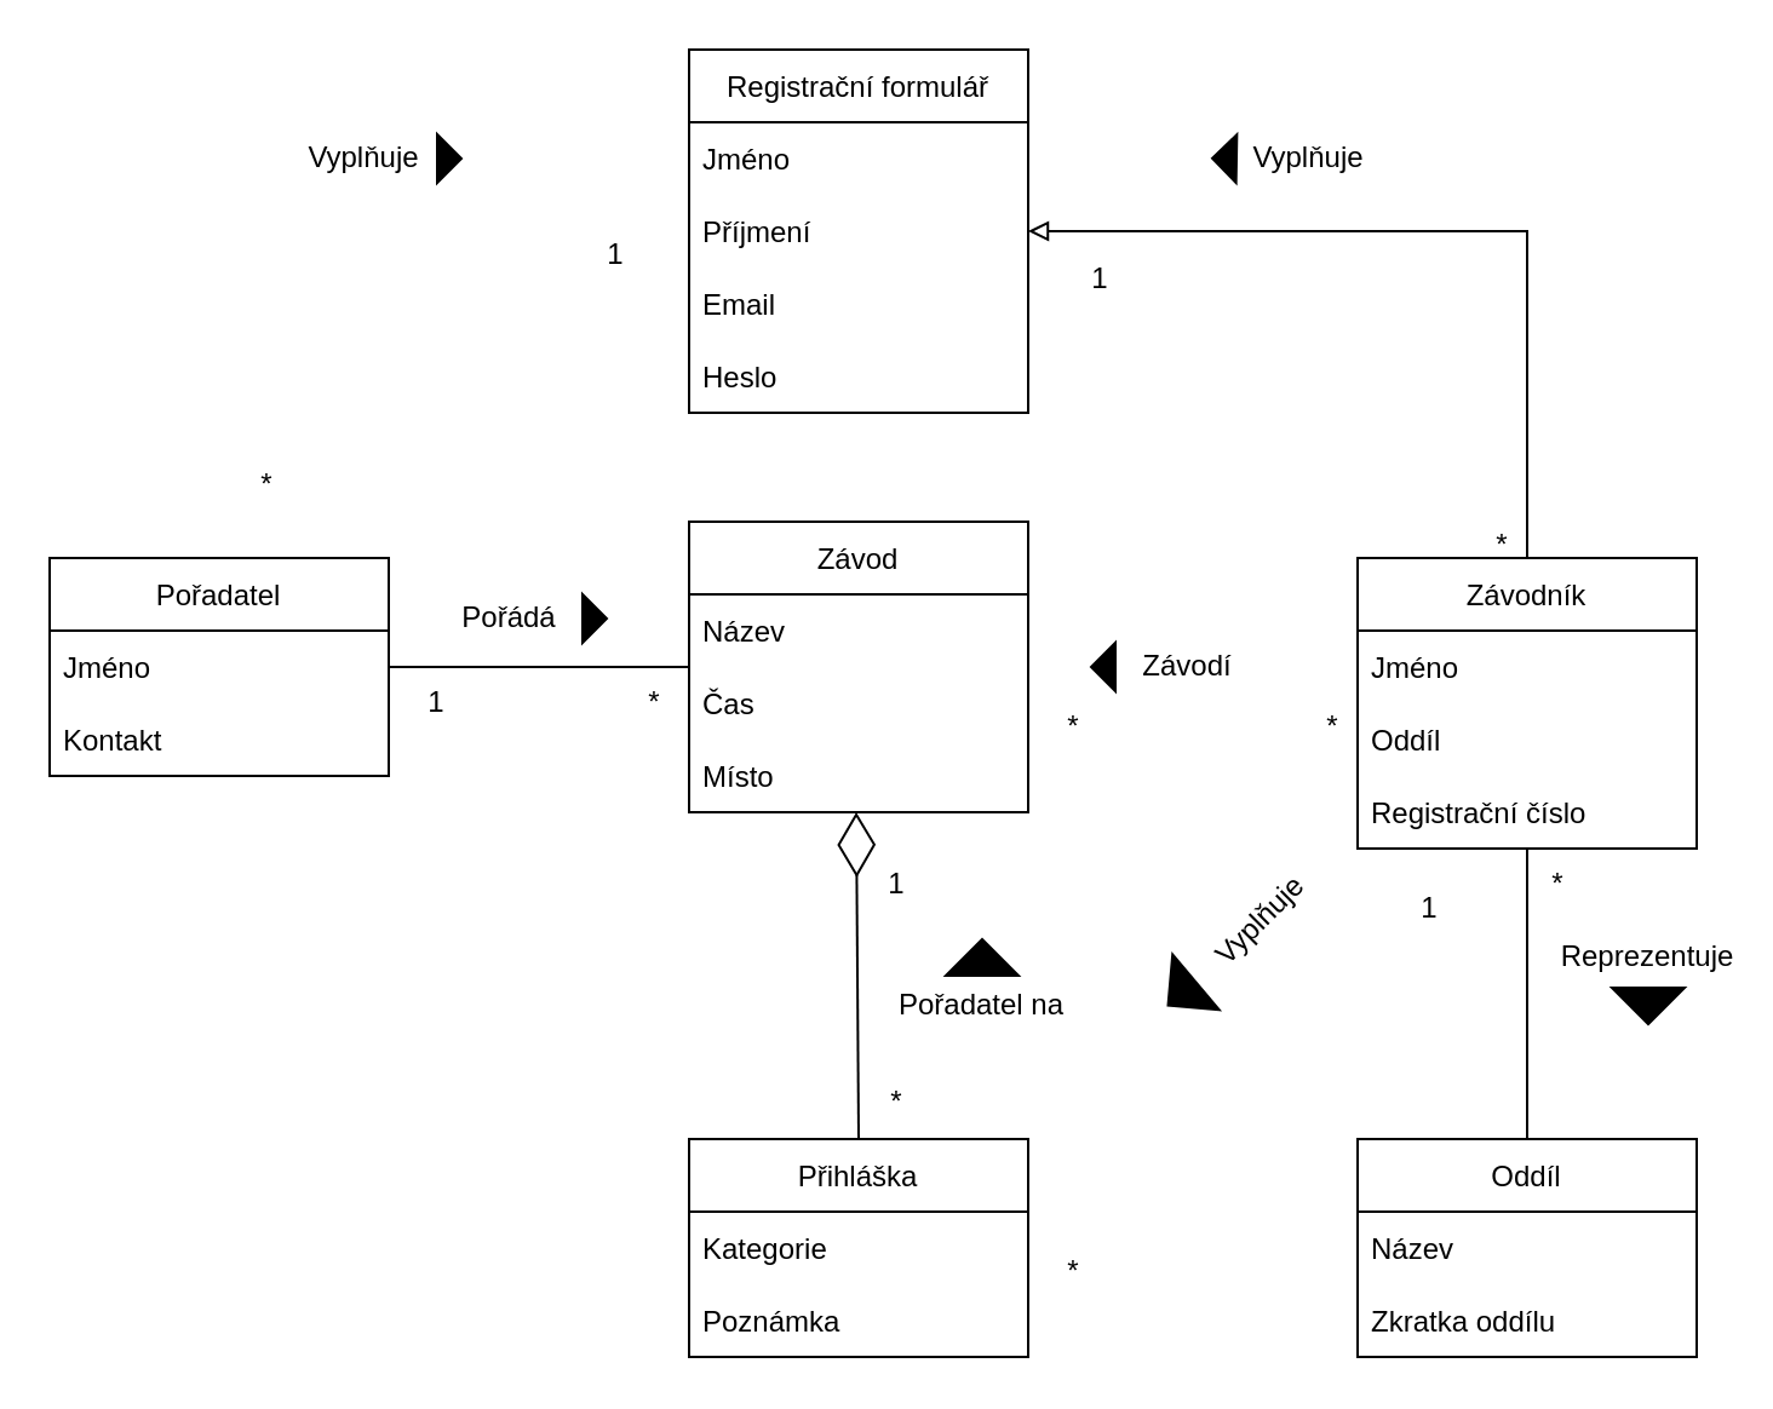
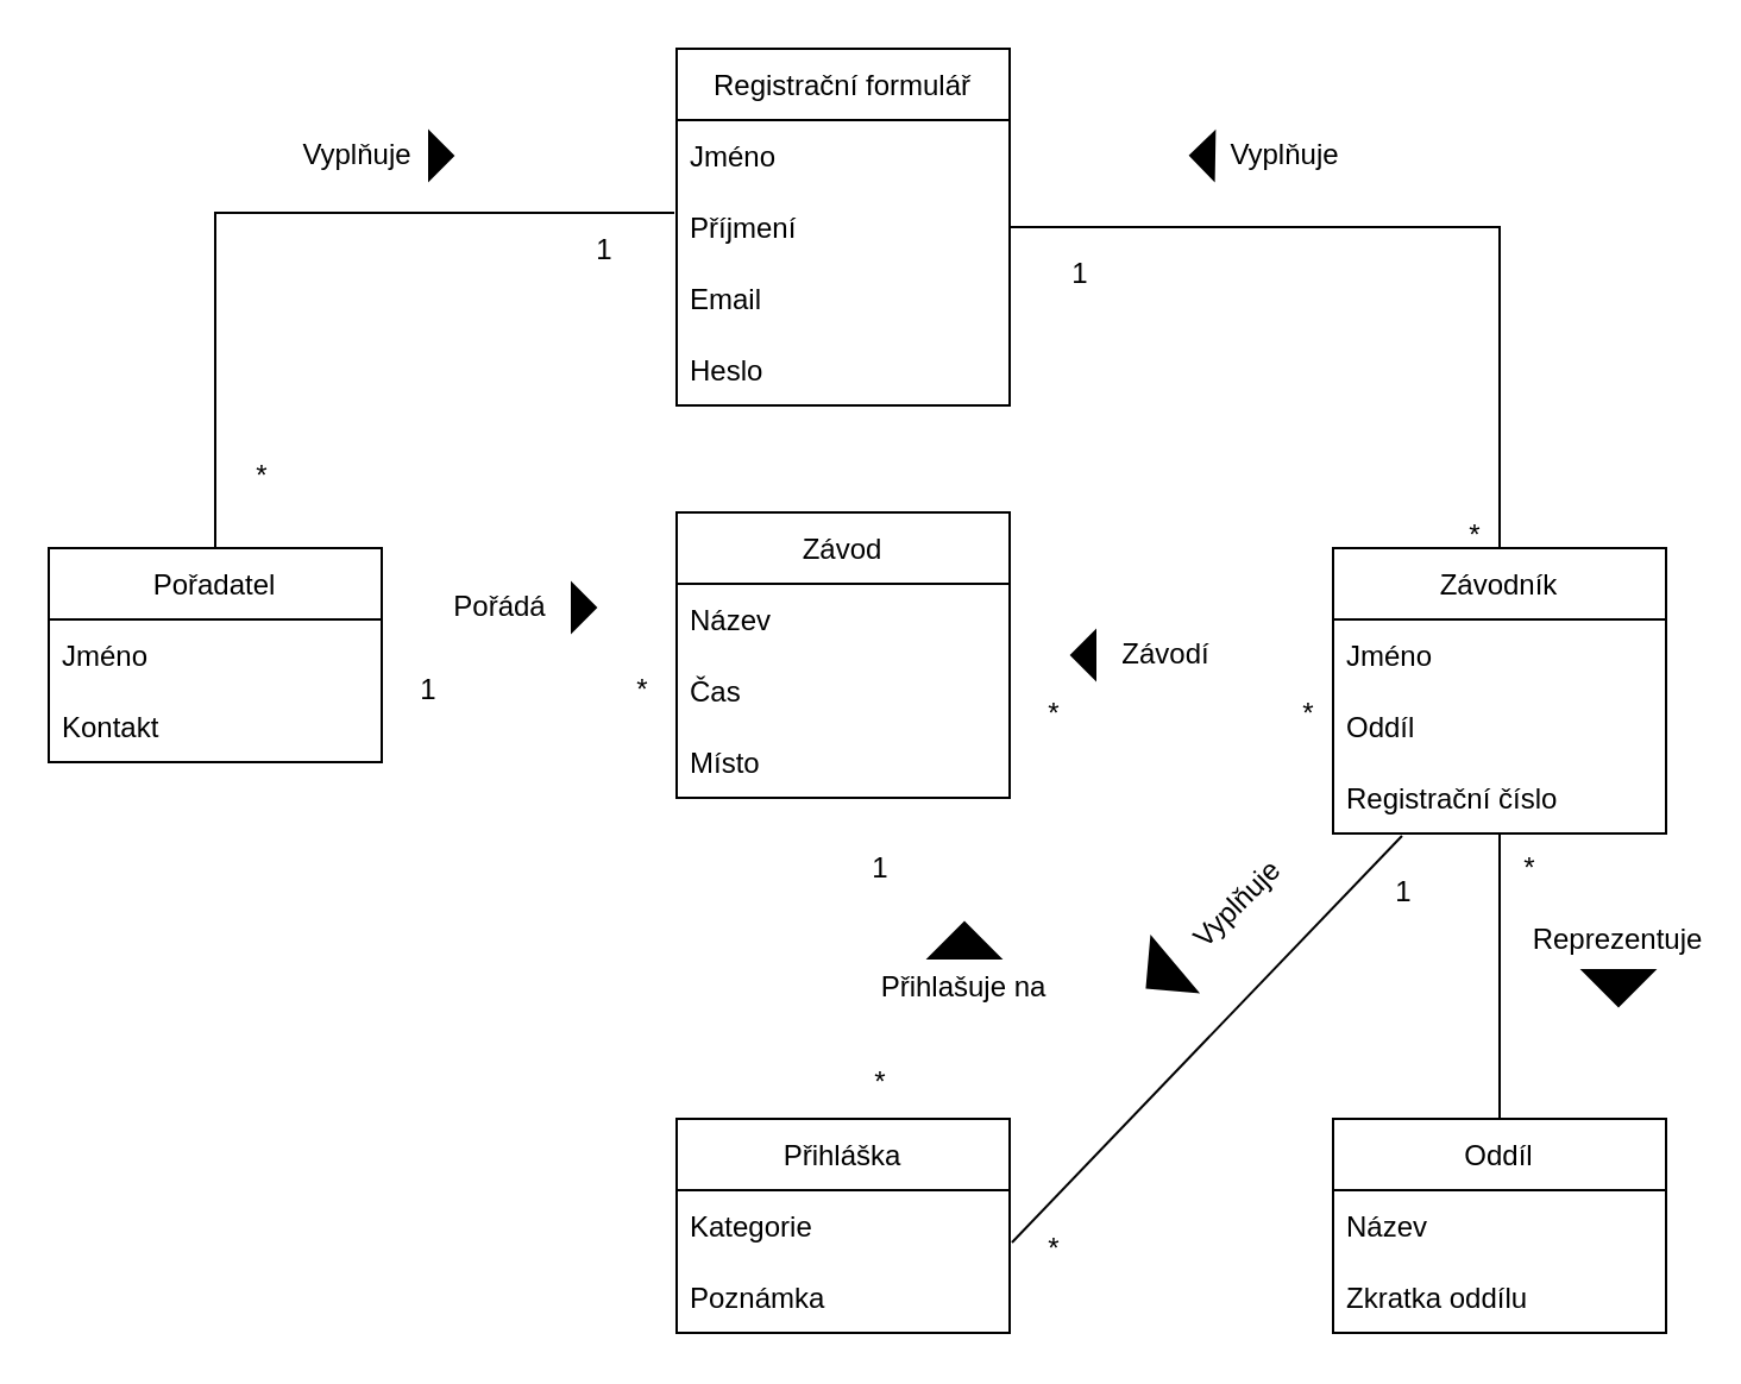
+ <mxCell id="13" style="edgeStyle=orthogonalEdgeStyle;rounded=0;orthogonalLoop=1;jettySize=auto;html=1;entryX=-0.007;entryY=0.3;entryDx=0;entryDy=0;entryPerimeter=0;endArrow=none;endFill=0;" edge="1" parent="1" source="14" target="45"><mxGeometry relative="1" as="geometry" /></mxCell>
- <mxCell id="8" style="edgeStyle=orthogonalEdgeStyle;rounded=0;orthogonalLoop=1;jettySize=auto;html=1;endArrow=block;endFill=0;entryX=1;entryY=0.5;entryDx=0;entryDy=0;" edge="1" parent="1" source="9" target="45"><mxGeometry relative="1" as="geometry"><mxPoint x="460" y="60" as="targetPoint" /></mxGeometry></mxCell>
+ <mxCell id="8" style="edgeStyle=orthogonalEdgeStyle;rounded=0;orthogonalLoop=1;jettySize=auto;html=1;endArrow=none;endFill=0;entryX=1;entryY=0.5;entryDx=0;entryDy=0;" edge="1" parent="1" source="9" target="45"><mxGeometry relative="1" as="geometry"><mxPoint x="460" y="60" as="targetPoint" /></mxGeometry></mxCell>
- <mxCell id="2" value="" style="edgeStyle=orthogonalEdgeStyle;rounded=0;orthogonalLoop=1;jettySize=auto;html=1;endArrow=none;endFill=0;" edge="1" parent="1" source="3" target="14"><mxGeometry relative="1" as="geometry" /></mxCell>
- <mxCell id="35" value="Pořadatel na" style="text;html=1;strokeColor=none;fillColor=none;align=center;verticalAlign=middle;whiteSpace=wrap;rounded=0;" vertex="1" parent="1"><mxGeometry x="360" y="400" width="90" height="30" as="geometry" /></mxCell>
+ <mxCell id="35" value="Přihlašuje na" style="text;html=1;strokeColor=none;fillColor=none;align=center;verticalAlign=middle;whiteSpace=wrap;rounded=0;" vertex="1" parent="1"><mxGeometry x="360" y="400" width="90" height="30" as="geometry" /></mxCell>
- <mxCell id="32" value="" style="endArrow=diamondThin;endFill=0;endSize=24;html=1;rounded=0;entryX=0.493;entryY=1;entryDx=0;entryDy=0;entryPerimeter=0;exitX=0.5;exitY=0;exitDx=0;exitDy=0;" edge="1" parent="1" source="29" target="6"><mxGeometry width="160" relative="1" as="geometry"><mxPoint x="354" y="420" as="sourcePoint" /><mxPoint x="424" y="380" as="targetPoint" /></mxGeometry></mxCell>
+ <mxCell id="37" value="" style="endArrow=none;html=1;rounded=0;exitX=1.007;exitY=0.733;exitDx=0;exitDy=0;exitPerimeter=0;entryX=0.207;entryY=1.033;entryDx=0;entryDy=0;entryPerimeter=0;" edge="1" parent="1" source="30" target="12"><mxGeometry width="50" height="50" relative="1" as="geometry"><mxPoint x="424" y="510" as="sourcePoint" /><mxPoint x="585" y="380" as="targetPoint" /></mxGeometry></mxCell>
